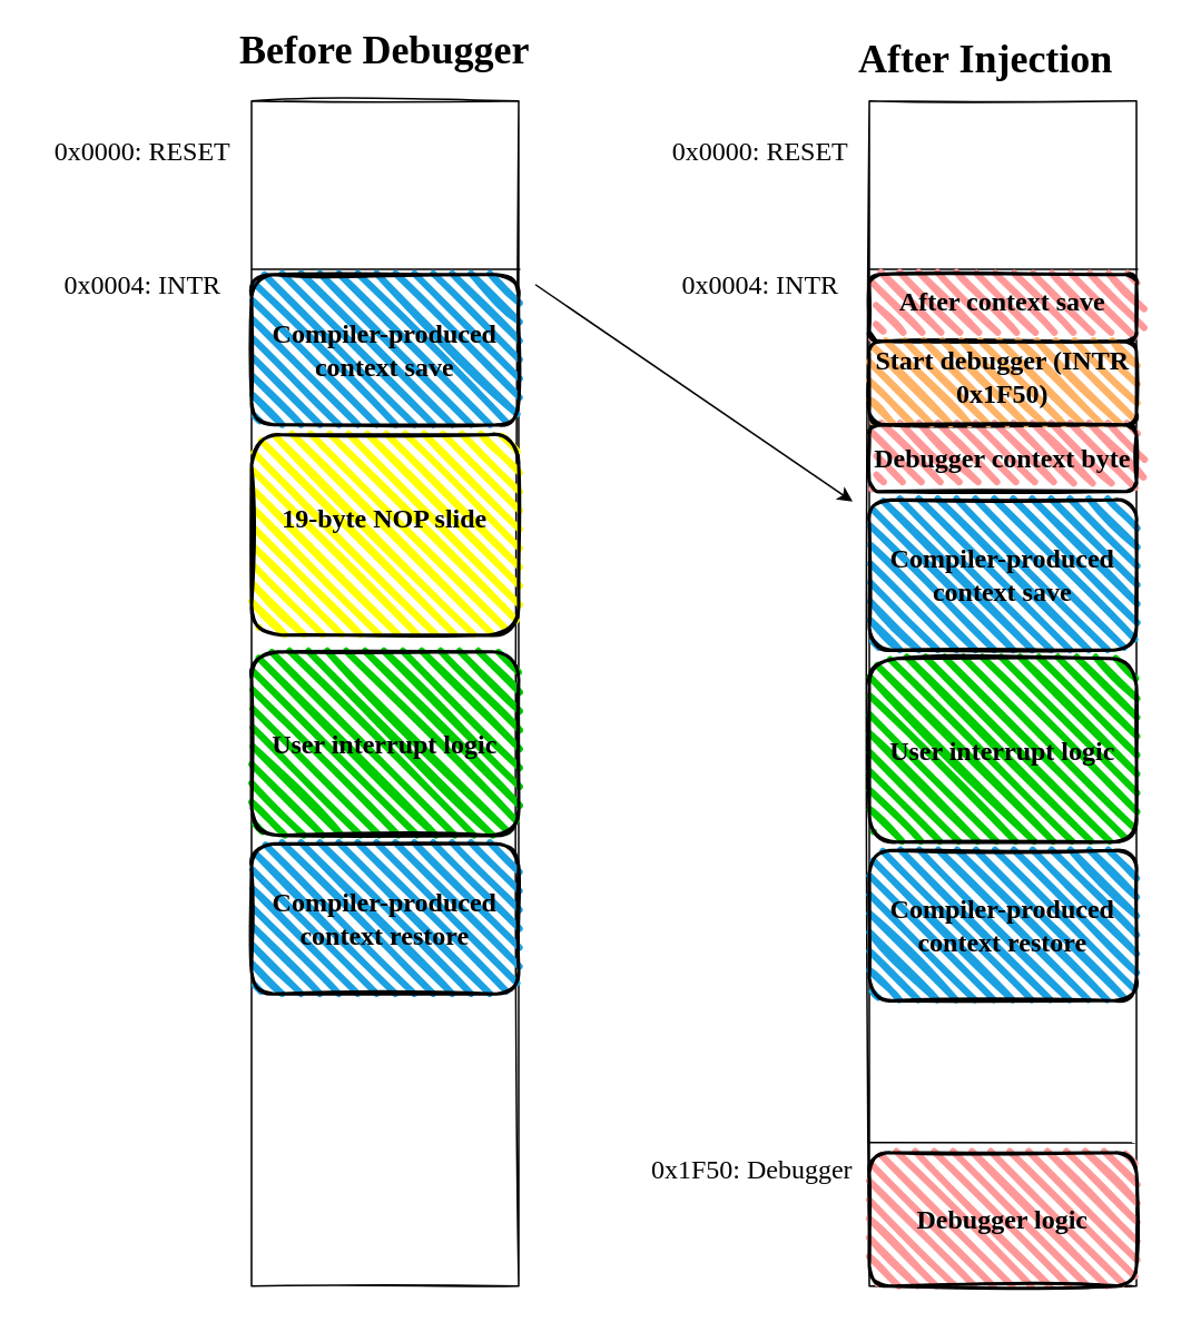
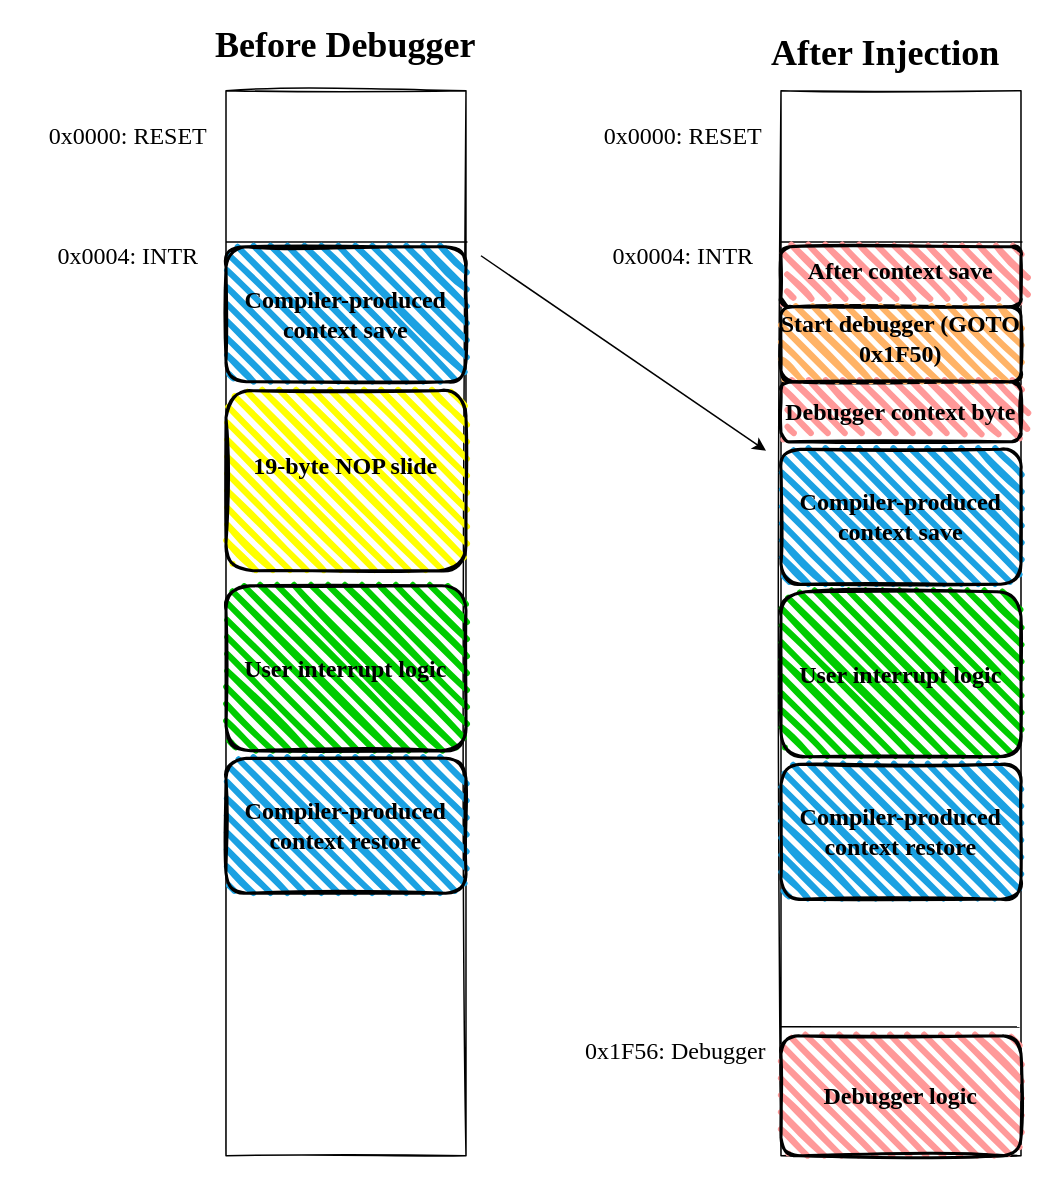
- <mxCell id="29" value="Start debugger (INTR 0x1F50)" style="text;html=1;strokeColor=none;fillColor=none;align=center;verticalAlign=middle;whiteSpace=wrap;rounded=0;sketch=1;fontFamily=Architects Daughter;fontSize=16;fontStyle=1" parent="1" vertex="1"><mxGeometry x="515" y="217.5" width="170" height="15" as="geometry" /></mxCell>
+ <mxCell id="29" value="Start debugger (GOTO 0x1F50)" style="text;html=1;strokeColor=none;fillColor=none;align=center;verticalAlign=middle;whiteSpace=wrap;rounded=0;sketch=1;fontFamily=Architects Daughter;fontSize=16;fontStyle=1" parent="1" vertex="1"><mxGeometry x="515" y="217.5" width="170" height="15" as="geometry" /></mxCell>
- <mxCell id="31" value="0x1F50: Debugger" style="text;html=1;strokeColor=none;fillColor=none;align=center;verticalAlign=middle;whiteSpace=wrap;rounded=0;sketch=1;fontFamily=Architects Daughter;fontSize=16;" parent="1" vertex="1"><mxGeometry x="365" y="690" width="170" height="20" as="geometry" /></mxCell>
+ <mxCell id="31" value="0x1F56: Debugger" style="text;html=1;strokeColor=none;fillColor=none;align=center;verticalAlign=middle;whiteSpace=wrap;rounded=0;sketch=1;fontFamily=Architects Daughter;fontSize=16;" parent="1" vertex="1"><mxGeometry x="365" y="690" width="170" height="20" as="geometry" /></mxCell>
